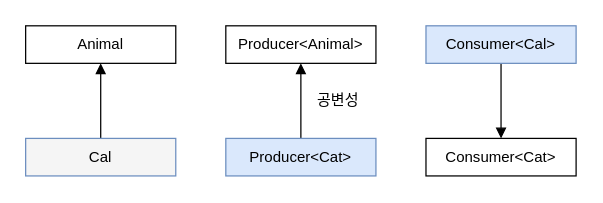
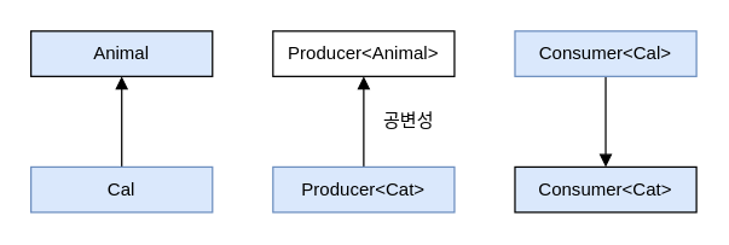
- <mxCell id="5" value="Animal" style="rounded=0;whiteSpace=wrap;html=1;" vertex="1" parent="1"><mxGeometry x="20" y="20" width="120" height="30" as="geometry" /></mxCell>
+ <mxCell id="5" value="Animal" style="rounded=0;whiteSpace=wrap;html=1;fillColor=#dae8fc;" vertex="1" parent="1"><mxGeometry x="20" y="20" width="120" height="30" as="geometry" /></mxCell>
- <mxCell id="10" value="Cal" style="rounded=0;whiteSpace=wrap;html=1;fillColor=#f5f5f5;strokeColor=#6c8ebf;" vertex="1" parent="1"><mxGeometry x="20" y="110" width="120" height="30" as="geometry" /></mxCell>
+ <mxCell id="10" value="Cal" style="rounded=0;whiteSpace=wrap;html=1;fillColor=#dae8fc;strokeColor=#6c8ebf;" vertex="1" parent="1"><mxGeometry x="20" y="110" width="120" height="30" as="geometry" /></mxCell>
- <mxCell id="8" value="Consumer&amp;lt;Cat&amp;gt;" style="rounded=0;whiteSpace=wrap;html=1;" vertex="1" parent="1"><mxGeometry x="340" y="110" width="120" height="30" as="geometry" /></mxCell>
+ <mxCell id="8" value="Consumer&amp;lt;Cat&amp;gt;" style="rounded=0;whiteSpace=wrap;html=1;fillColor=#dae8fc;" vertex="1" parent="1"><mxGeometry x="340" y="110" width="120" height="30" as="geometry" /></mxCell>
